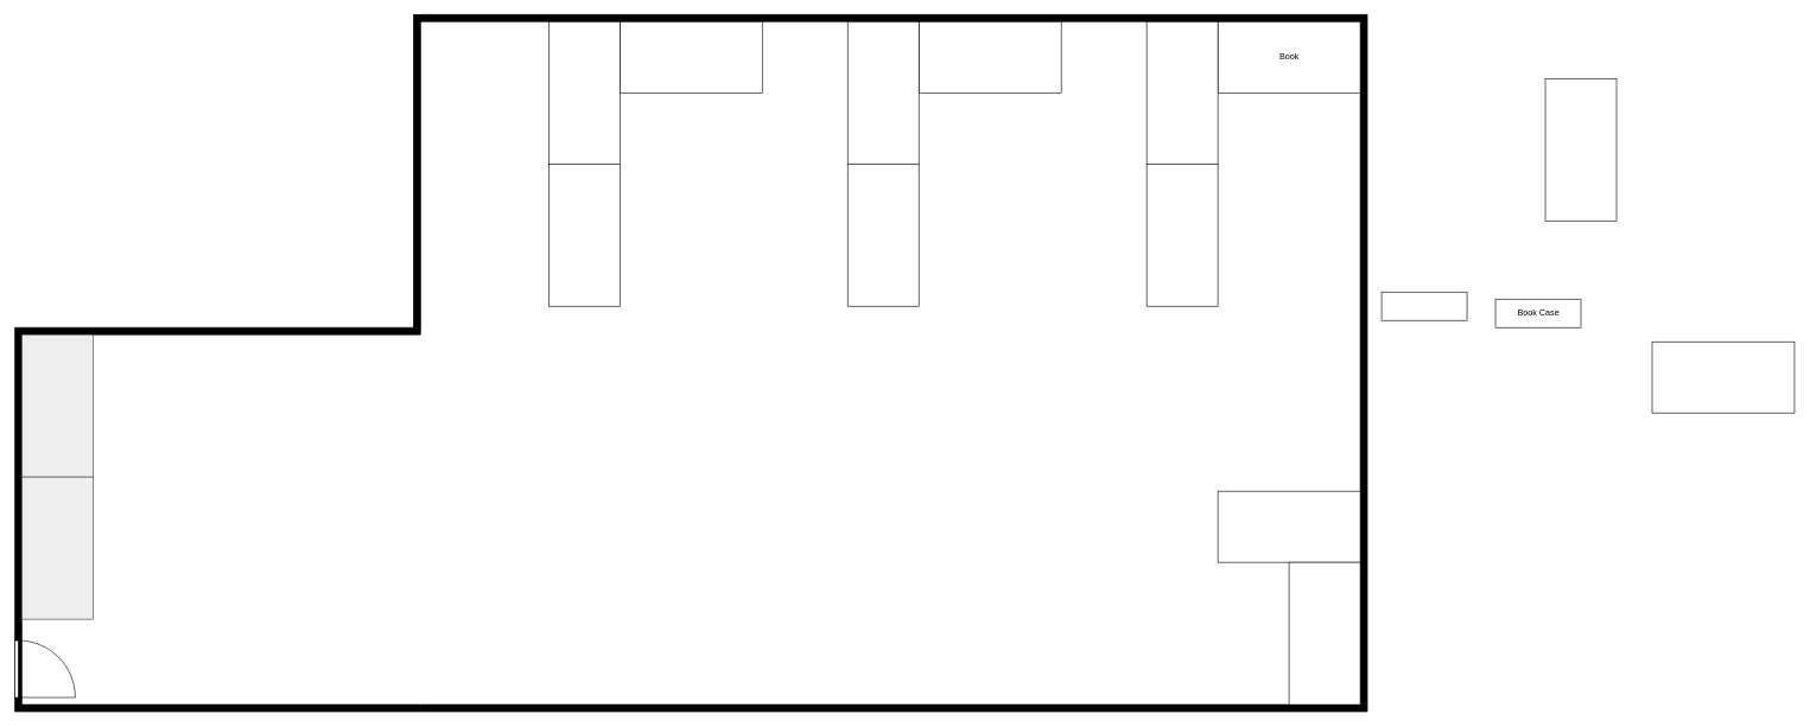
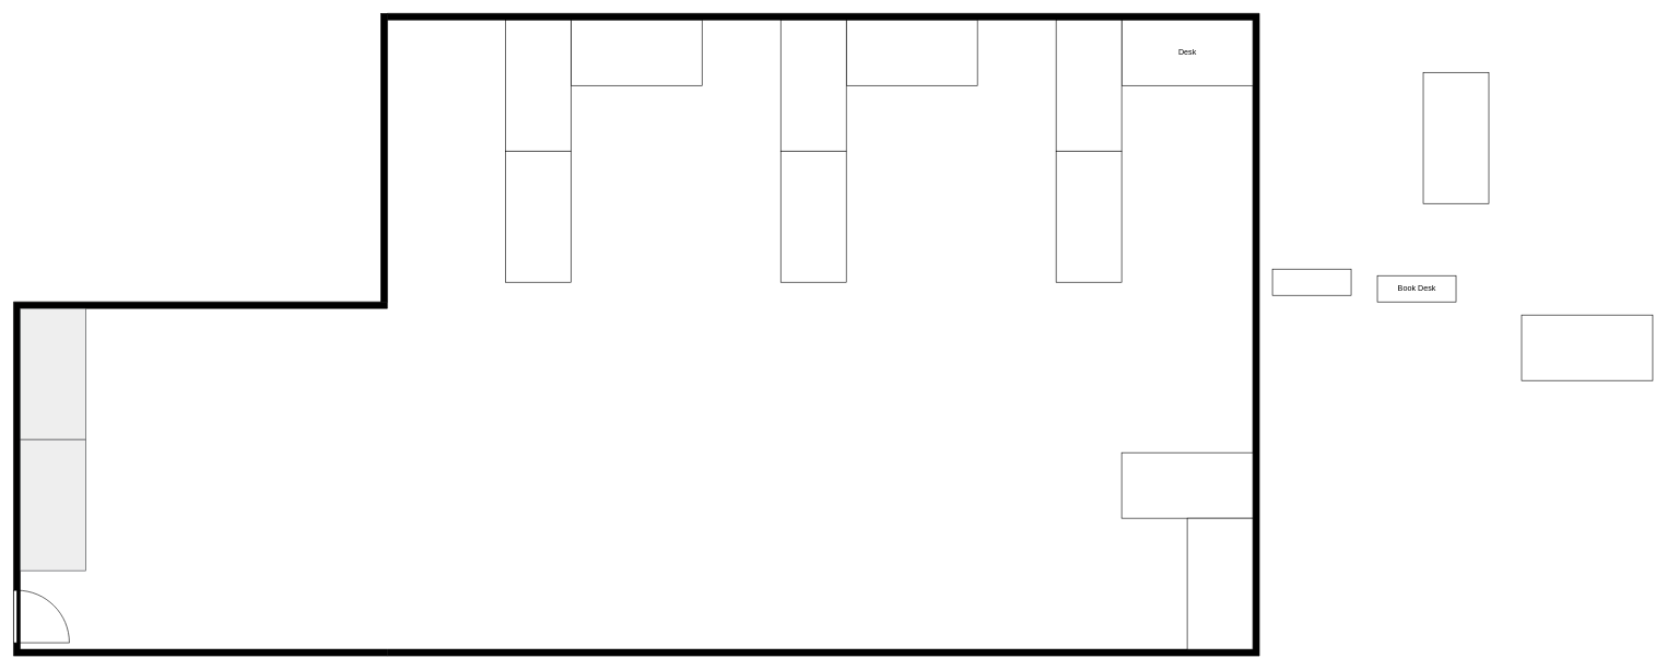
- <mxCell id="3" value="Book" style="shape=rect;shadow=0;html=1;direction=east;" parent="1" vertex="1"><mxGeometry x="1710" y="30" width="200" height="100" as="geometry" /></mxCell>
+ <mxCell id="3" value="Desk" style="shape=rect;shadow=0;html=1;direction=east;" parent="1" vertex="1"><mxGeometry x="1710" y="30" width="200" height="100" as="geometry" /></mxCell>
- <mxCell id="7" value="Book Case" style="shape=rect;shadow=0;html=1;direction=west;" parent="1" vertex="1"><mxGeometry x="2100" y="420" width="120" height="40" as="geometry" /></mxCell>
+ <mxCell id="7" value="Book Desk" style="shape=rect;shadow=0;html=1;direction=west;" parent="1" vertex="1"><mxGeometry x="2100" y="420" width="120" height="40" as="geometry" /></mxCell>
